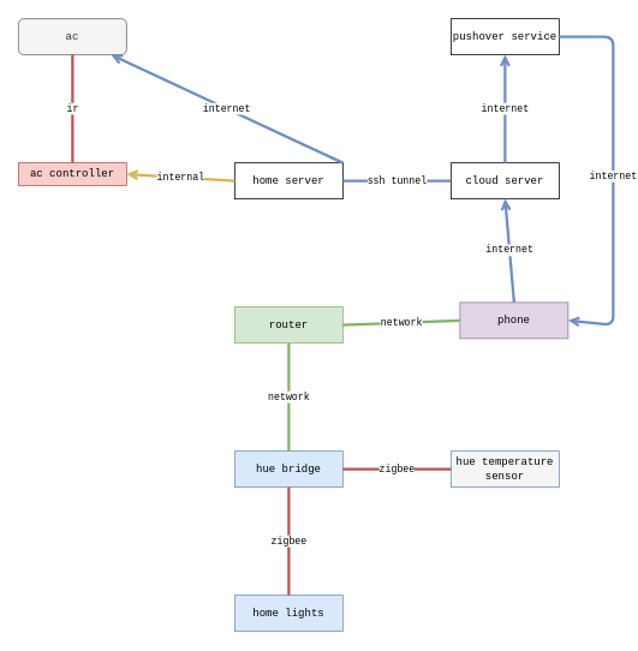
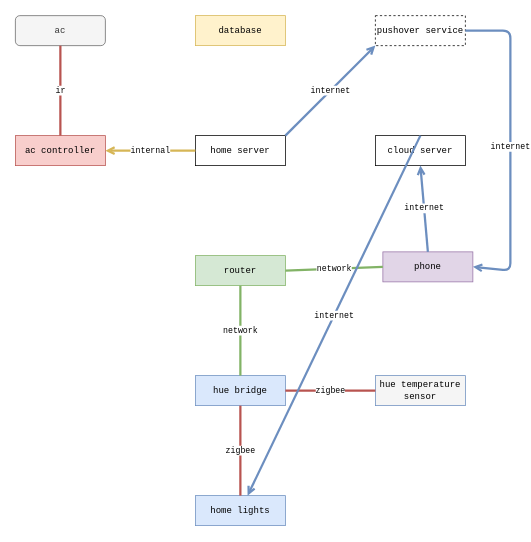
+ <mxCell id="5" value="database" style="rounded=0;whiteSpace=wrap;html=1;fontFamily=Courier New;fillColor=#fff2cc;strokeColor=#d6b656;" vertex="1" parent="1"><mxGeometry x="260" y="20" width="120" height="40" as="geometry" /></mxCell>
- <mxCell id="20" value="pushover service" style="rounded=0;whiteSpace=wrap;html=1;fontFamily=Courier New;" vertex="1" parent="1"><mxGeometry x="500" y="20" width="120" height="40" as="geometry" /></mxCell>
+ <mxCell id="20" value="pushover service" style="rounded=0;whiteSpace=wrap;html=1;fontFamily=Courier New;dashed=1;" vertex="1" parent="1"><mxGeometry x="500" y="20" width="120" height="40" as="geometry" /></mxCell>
- <mxCell id="23" value="internet" style="endArrow=open;html=1;strokeWidth=3;fontFamily=Courier New;exitX=1;exitY=0;exitDx=0;exitDy=0;endFill=0;fillColor=#dae8fc;strokeColor=#6c8ebf;" edge="1" parent="1" source="3" target="7"><mxGeometry width="50" height="50" relative="1" as="geometry"><mxPoint x="570" y="190" as="sourcePoint" /><mxPoint x="570" y="70" as="targetPoint" /></mxGeometry></mxCell>
+ <mxCell id="23" value="internet" style="endArrow=open;html=1;strokeWidth=3;fontFamily=Courier New;exitX=1;exitY=0;exitDx=0;exitDy=0;entryX=0;entryY=1;entryDx=0;entryDy=0;endFill=0;fillColor=#dae8fc;strokeColor=#6c8ebf;" edge="1" parent="1" source="3" target="20"><mxGeometry width="50" height="50" relative="1" as="geometry"><mxPoint x="570" y="190" as="sourcePoint" /><mxPoint x="570" y="70" as="targetPoint" /></mxGeometry></mxCell>
- <mxCell id="21" value="internet" style="endArrow=open;html=1;strokeWidth=3;fontFamily=Courier New;exitX=0.5;exitY=0;exitDx=0;exitDy=0;entryX=0.5;entryY=1;entryDx=0;entryDy=0;endFill=0;fillColor=#dae8fc;strokeColor=#6c8ebf;" edge="1" parent="1" source="4" target="20"><mxGeometry width="50" height="50" relative="1" as="geometry"><mxPoint x="380" y="260" as="sourcePoint" /><mxPoint x="430" y="210" as="targetPoint" /></mxGeometry></mxCell>
+ <mxCell id="21" value="internet" style="endArrow=open;html=1;strokeWidth=3;fontFamily=Courier New;exitX=0.5;exitY=0;exitDx=0;exitDy=0;endFill=0;fillColor=#dae8fc;strokeColor=#6c8ebf;" edge="1" parent="1" source="4" target="9"><mxGeometry width="50" height="50" relative="1" as="geometry"><mxPoint x="380" y="260" as="sourcePoint" /><mxPoint x="430" y="210" as="targetPoint" /></mxGeometry></mxCell>
- <mxCell id="6" value="ac controller" style="rounded=0;whiteSpace=wrap;html=1;fontFamily=Courier New;fillColor=#f8cecc;strokeColor=#b85450;" vertex="1" parent="1"><mxGeometry x="20" y="180" width="120" height="25" as="geometry" /></mxCell>
+ <mxCell id="6" value="ac controller" style="rounded=0;whiteSpace=wrap;html=1;fontFamily=Courier New;fillColor=#f8cecc;strokeColor=#b85450;" vertex="1" parent="1"><mxGeometry x="20" y="180" width="120" height="40" as="geometry" /></mxCell>
- <mxCell id="15" value="ssh tunnel" style="endArrow=none;html=1;fontFamily=Courier New;exitX=1;exitY=0.5;exitDx=0;exitDy=0;entryX=0;entryY=0.5;entryDx=0;entryDy=0;fillColor=#dae8fc;strokeColor=#6c8ebf;strokeWidth=3;endFill=0;" edge="1" parent="1" source="3" target="4"><mxGeometry width="50" height="50" relative="1" as="geometry"><mxPoint x="390" y="530" as="sourcePoint" /><mxPoint x="500" y="200" as="targetPoint" /></mxGeometry></mxCell>
